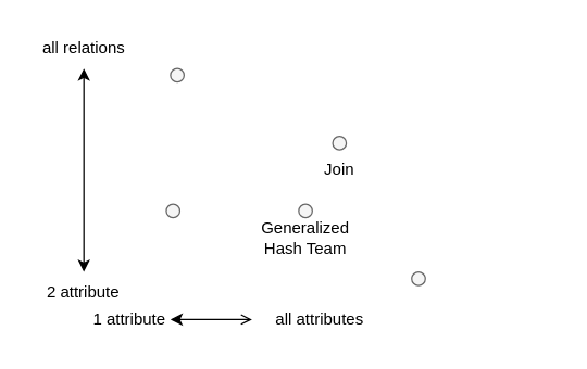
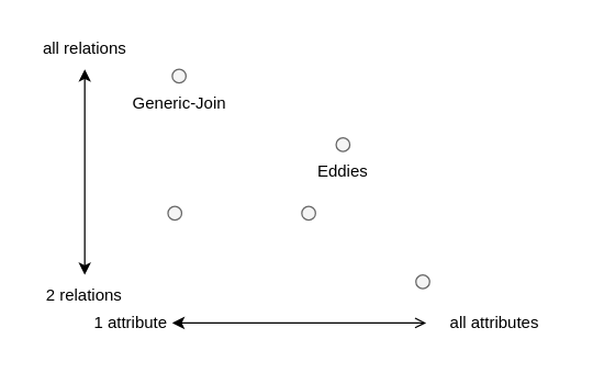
+ <mxCell id="11" value="Generic-Join" style="text;html=1;strokeColor=none;fillColor=none;align=center;verticalAlign=middle;whiteSpace=wrap;rounded=0;" parent="1" vertex="1"><mxGeometry x="92.5" y="60" width="75" height="30" as="geometry" /></mxCell>
- <mxCell id="13" value="Join" style="text;html=1;strokeColor=none;fillColor=none;align=center;verticalAlign=middle;whiteSpace=wrap;rounded=0;" parent="1" vertex="1"><mxGeometry x="215" y="110" width="68.75" height="30" as="geometry" /></mxCell>
+ <mxCell id="13" value="Eddies" style="text;html=1;strokeColor=none;fillColor=none;align=center;verticalAlign=middle;whiteSpace=wrap;rounded=0;" parent="1" vertex="1"><mxGeometry x="215" y="110" width="68.75" height="30" as="geometry" /></mxCell>
- <mxCell id="15" value="Generalized Hash Team" style="text;html=1;strokeColor=none;fillColor=none;align=center;verticalAlign=middle;whiteSpace=wrap;rounded=0;" parent="1" vertex="1"><mxGeometry x="190" y="160" width="68.75" height="30" as="geometry" /></mxCell>
- <mxCell id="6" value="2 attribute" style="text;html=1;strokeColor=none;fillColor=none;align=center;verticalAlign=middle;whiteSpace=wrap;rounded=0;" parent="1" vertex="1"><mxGeometry x="31.25" y="200" width="60" height="30" as="geometry" /></mxCell>
+ <mxCell id="6" value="2 relations" style="text;html=1;strokeColor=none;fillColor=none;align=center;verticalAlign=middle;whiteSpace=wrap;rounded=0;" parent="1" vertex="1"><mxGeometry x="31.25" y="200" width="60" height="30" as="geometry" /></mxCell>
- <mxCell id="4" value="all attributes" style="text;html=1;strokeColor=none;fillColor=none;align=center;verticalAlign=middle;whiteSpace=wrap;rounded=0;" parent="1" vertex="1"><mxGeometry x="185" y="220" width="100" height="30" as="geometry" /></mxCell>
+ <mxCell id="4" value="all attributes" style="text;html=1;strokeColor=none;fillColor=none;align=center;verticalAlign=middle;whiteSpace=wrap;rounded=0;" parent="1" vertex="1"><mxGeometry x="310" y="220" width="100" height="30" as="geometry" /></mxCell>
